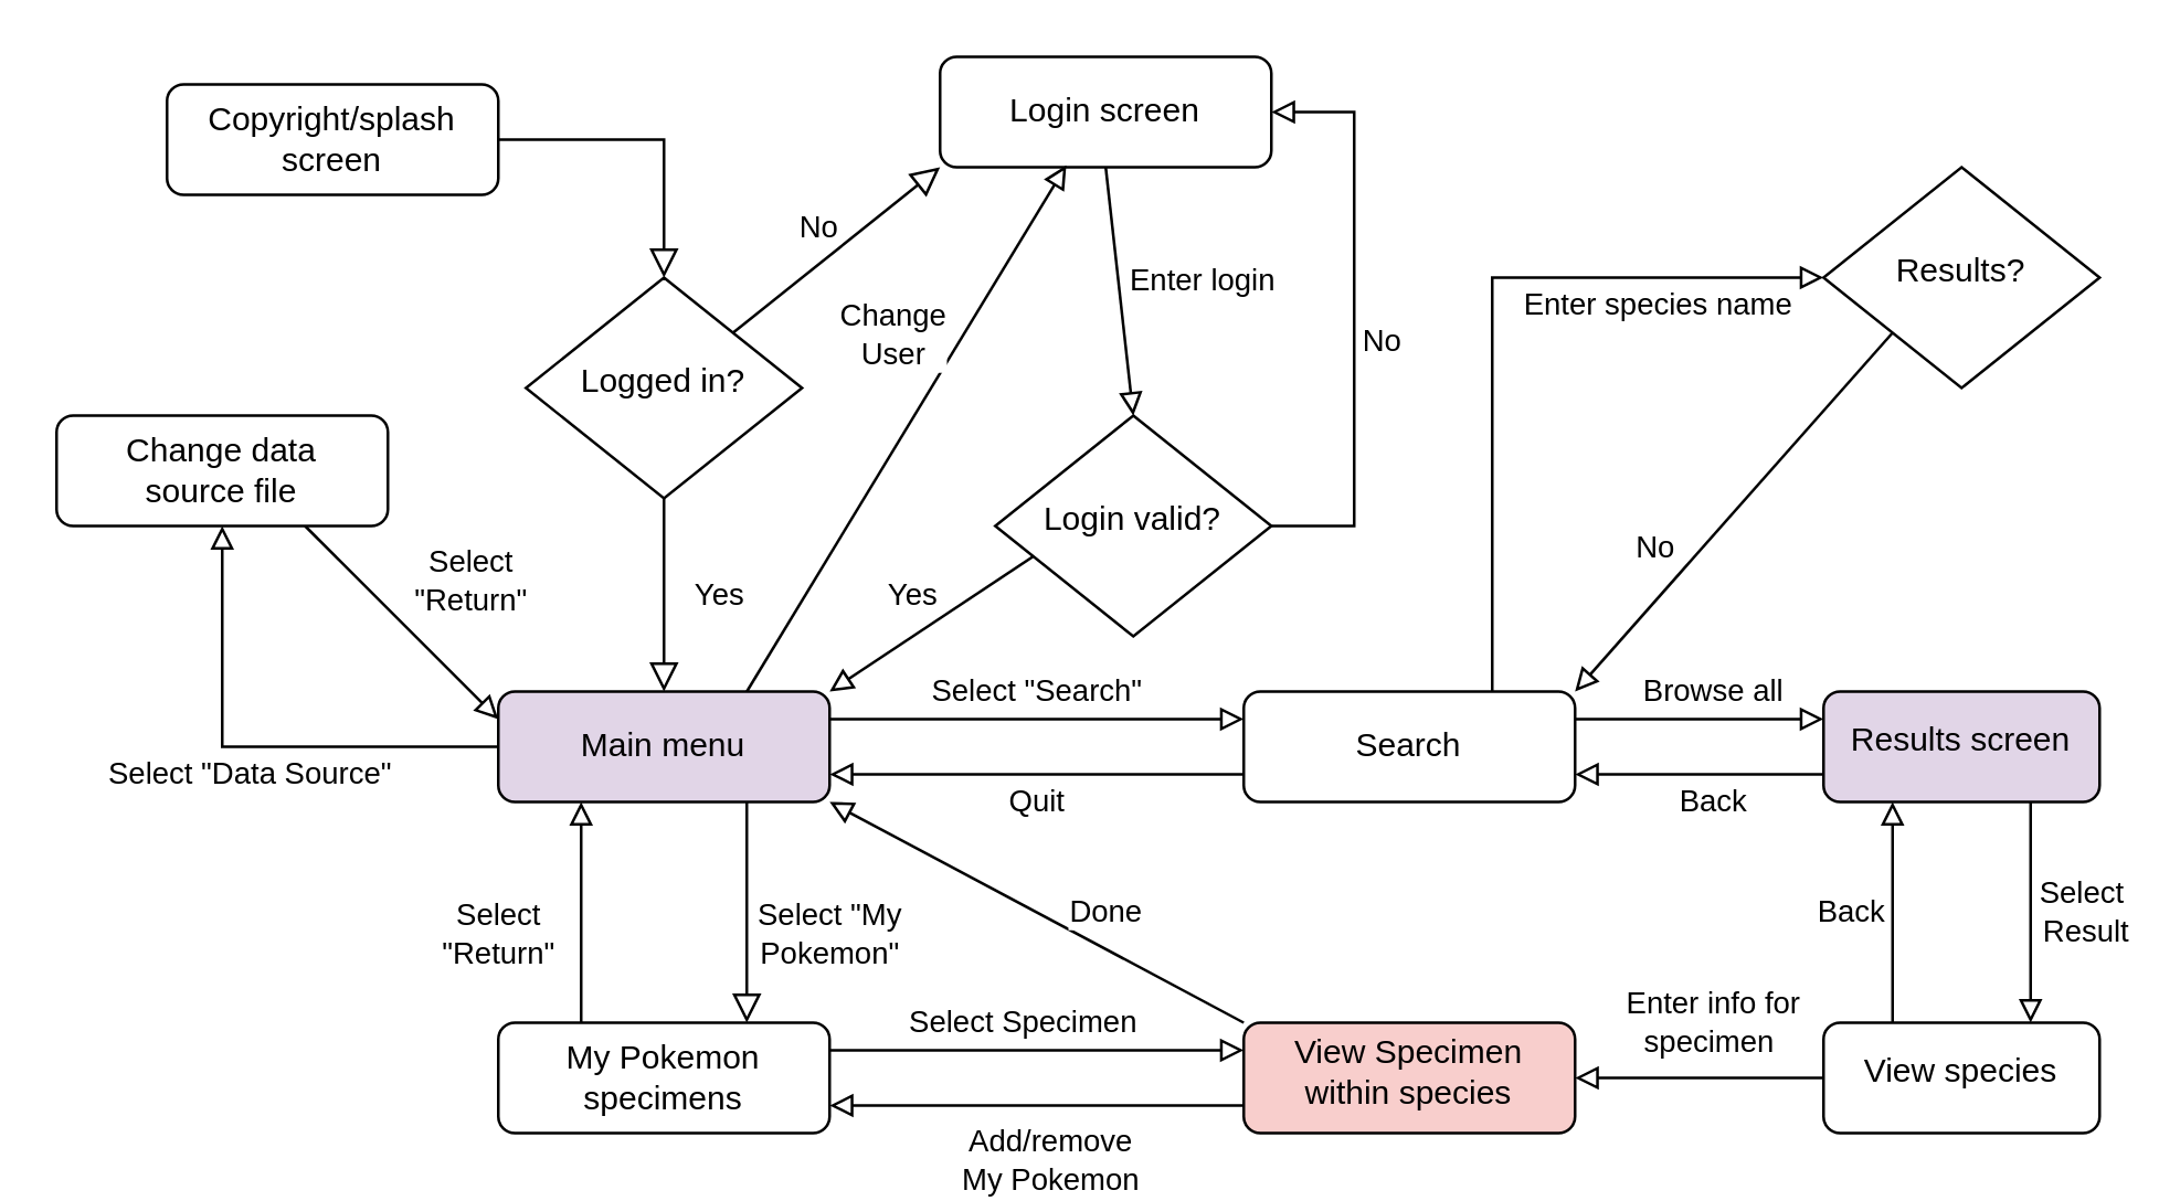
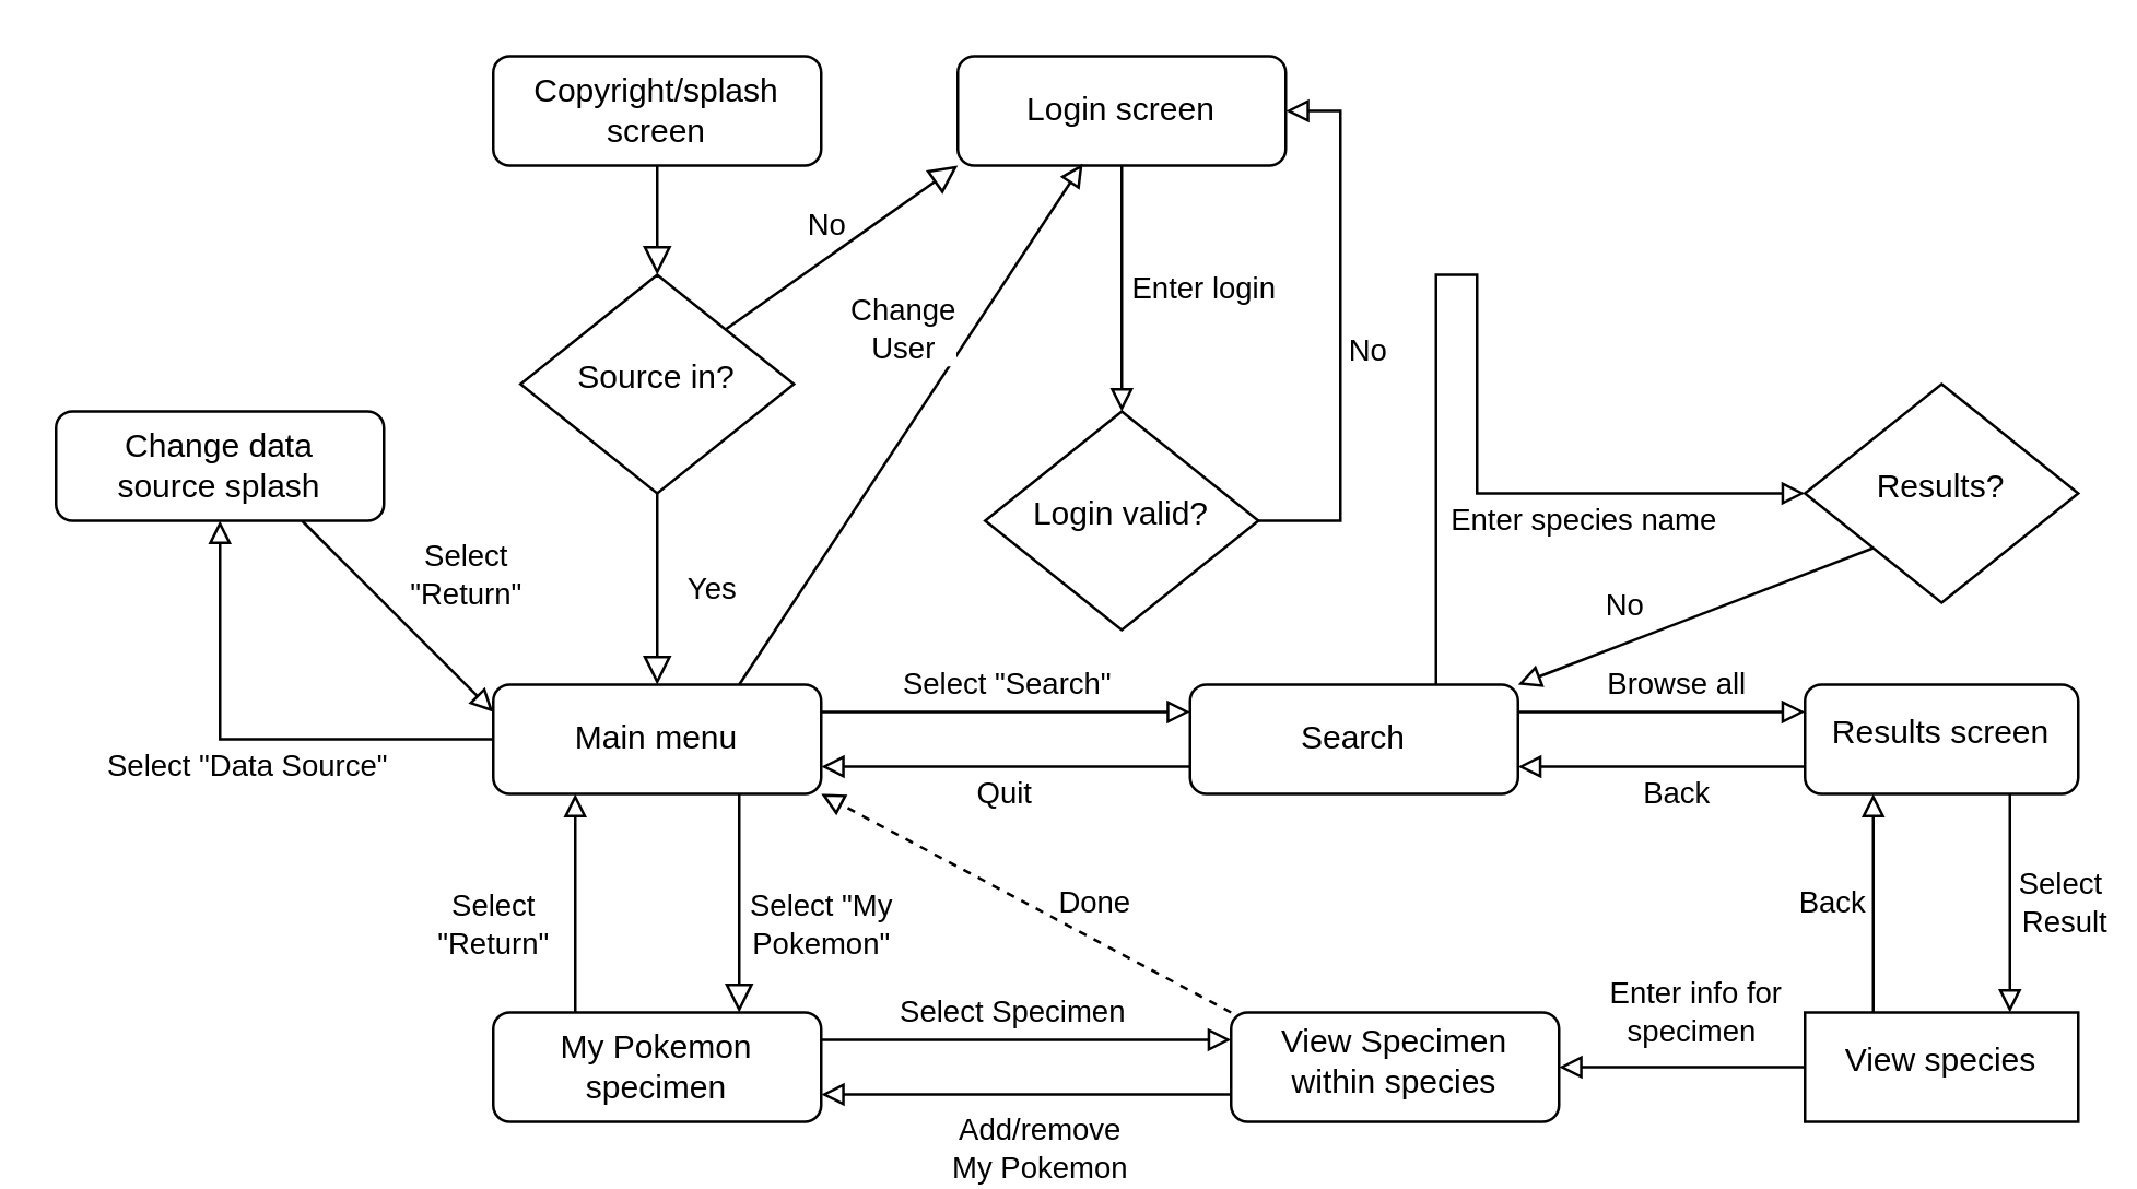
- <mxCell id="8" value="Login screen" style="rounded=1;whiteSpace=wrap;html=1;fontSize=12;glass=0;strokeWidth=1;shadow=0;" parent="1" vertex="1"><mxGeometry x="340" y="20" width="120" height="40" as="geometry" /></mxCell>
+ <mxCell id="8" value="Login screen" style="rounded=1;whiteSpace=wrap;html=1;fontSize=12;glass=0;strokeWidth=1;shadow=0;" parent="1" vertex="1"><mxGeometry x="350" y="20" width="120" height="40" as="geometry" /></mxCell>
- <mxCell id="3" value="Copyright/splash screen" style="rounded=1;whiteSpace=wrap;html=1;fontSize=12;glass=0;strokeWidth=1;shadow=0;" parent="1" vertex="1"><mxGeometry x="60" y="30" width="120" height="40" as="geometry" /></mxCell>
+ <mxCell id="3" value="Copyright/splash screen" style="rounded=1;whiteSpace=wrap;html=1;fontSize=12;glass=0;strokeWidth=1;shadow=0;" parent="1" vertex="1"><mxGeometry x="180" y="20" width="120" height="40" as="geometry" /></mxCell>
- <mxCell id="27" value="Results?" style="rhombus;whiteSpace=wrap;html=1;shadow=0;fontFamily=Helvetica;fontSize=12;align=center;strokeWidth=1;spacing=6;spacingTop=-4;" parent="1" vertex="1"><mxGeometry x="660" y="60" width="100" height="80" as="geometry" /></mxCell>
+ <mxCell id="27" value="Results?" style="rhombus;whiteSpace=wrap;html=1;shadow=0;fontFamily=Helvetica;fontSize=12;align=center;strokeWidth=1;spacing=6;spacingTop=-4;" parent="1" vertex="1"><mxGeometry x="660" y="140" width="100" height="80" as="geometry" /></mxCell>
- <mxCell id="6" value="Logged in?" style="rhombus;whiteSpace=wrap;html=1;shadow=0;fontFamily=Helvetica;fontSize=12;align=center;strokeWidth=1;spacing=6;spacingTop=-4;" parent="1" vertex="1"><mxGeometry x="190" y="100" width="100" height="80" as="geometry" /></mxCell>
+ <mxCell id="6" value="Source in?" style="rhombus;whiteSpace=wrap;html=1;shadow=0;fontFamily=Helvetica;fontSize=12;align=center;strokeWidth=1;spacing=6;spacingTop=-4;" parent="1" vertex="1"><mxGeometry x="190" y="100" width="100" height="80" as="geometry" /></mxCell>
- <mxCell id="22" value="Change data &lt;br&gt;source file" style="rounded=1;whiteSpace=wrap;html=1;fontSize=12;glass=0;strokeWidth=1;shadow=0;" parent="1" vertex="1"><mxGeometry y="150" width="120" height="40" as="geometry" x="20" /></mxCell>
+ <mxCell id="22" value="Change data &lt;br&gt;source splash" style="rounded=1;whiteSpace=wrap;html=1;fontSize=12;glass=0;strokeWidth=1;shadow=0;" parent="1" vertex="1"><mxGeometry y="150" width="120" height="40" as="geometry" x="20" /></mxCell>
- <mxCell id="23" value="Yes" style="edgeStyle=none;rounded=0;orthogonalLoop=1;jettySize=auto;html=1;exitX=0.141;exitY=0.635;exitDx=0;exitDy=0;entryX=1;entryY=0;entryDx=0;entryDy=0;endArrow=block;endFill=0;exitPerimeter=0;" parent="1" source="25" target="16" edge="1"><mxGeometry x="-0.011" y="-12" relative="1" as="geometry"><mxPoint x="-1" as="offset" /></mxGeometry></mxCell>
- <mxCell id="16" value="Main menu" style="rounded=1;whiteSpace=wrap;html=1;fontSize=12;glass=0;strokeWidth=1;shadow=0;fillColor=#e1d5e7;" parent="1" vertex="1"><mxGeometry x="180" y="250" width="120" height="40" as="geometry" /></mxCell>
+ <mxCell id="16" value="Main menu" style="rounded=1;whiteSpace=wrap;html=1;fontSize=12;glass=0;strokeWidth=1;shadow=0;" parent="1" vertex="1"><mxGeometry x="180" y="250" width="120" height="40" as="geometry" /></mxCell>
- <mxCell id="20" value="Search" style="rounded=1;whiteSpace=wrap;html=1;fontSize=12;glass=0;strokeWidth=1;shadow=0;" parent="1" vertex="1"><mxGeometry x="450" y="250" width="120" height="40" as="geometry" /></mxCell>
+ <mxCell id="20" value="Search" style="rounded=1;whiteSpace=wrap;html=1;fontSize=12;glass=0;strokeWidth=1;shadow=0;" parent="1" vertex="1"><mxGeometry x="435" y="250" width="120" height="40" as="geometry" /></mxCell>
- <mxCell id="30" value="Results screen" style="rounded=1;whiteSpace=wrap;html=1;shadow=0;fontFamily=Helvetica;fontSize=12;align=center;strokeWidth=1;spacing=6;spacingTop=-4;fillColor=#e1d5e7;" parent="1" vertex="1"><mxGeometry x="660" y="250" width="100" height="40" as="geometry" /></mxCell>
+ <mxCell id="30" value="Results screen" style="rounded=1;whiteSpace=wrap;html=1;shadow=0;fontFamily=Helvetica;fontSize=12;align=center;strokeWidth=1;spacing=6;spacingTop=-4;" parent="1" vertex="1"><mxGeometry x="660" y="250" width="100" height="40" as="geometry" /></mxCell>
- <mxCell id="34" value="Done" style="edgeStyle=none;rounded=0;orthogonalLoop=1;jettySize=auto;html=1;exitX=0;exitY=0;exitDx=0;exitDy=0;entryX=1;entryY=1;entryDx=0;entryDy=0;endArrow=block;endFill=0;" edge="1" parent="1" source="36" target="16"><mxGeometry x="-0.26" y="-12" relative="1" as="geometry"><mxPoint as="offset" /></mxGeometry></mxCell>
+ <mxCell id="34" value="Done" style="edgeStyle=none;rounded=0;orthogonalLoop=1;jettySize=auto;html=1;exitX=0;exitY=0;exitDx=0;exitDy=0;entryX=1;entryY=1;entryDx=0;entryDy=0;endArrow=block;endFill=0;dashed=1;" edge="1" parent="1" source="36" target="16"><mxGeometry x="-0.26" y="-12" relative="1" as="geometry"><mxPoint as="offset" /></mxGeometry></mxCell>
- <mxCell id="12" value="My Pokemon specimens" style="rounded=1;whiteSpace=wrap;html=1;fontSize=12;glass=0;strokeWidth=1;shadow=0;" parent="1" vertex="1"><mxGeometry x="180" y="370" width="120" height="40" as="geometry" /></mxCell>
+ <mxCell id="12" value="My Pokemon specimen" style="rounded=1;whiteSpace=wrap;html=1;fontSize=12;glass=0;strokeWidth=1;shadow=0;" parent="1" vertex="1"><mxGeometry x="180" y="370" width="120" height="40" as="geometry" /></mxCell>
- <mxCell id="36" value="View Specimen within species" style="rounded=1;whiteSpace=wrap;html=1;shadow=0;fontFamily=Helvetica;fontSize=12;align=center;strokeWidth=1;spacing=6;spacingTop=-4;fillColor=#f8cecc;" vertex="1" parent="1"><mxGeometry x="450" y="370" width="120" height="40" as="geometry" /></mxCell>
+ <mxCell id="36" value="View Specimen within species" style="rounded=1;whiteSpace=wrap;html=1;shadow=0;fontFamily=Helvetica;fontSize=12;align=center;strokeWidth=1;spacing=6;spacingTop=-4;" vertex="1" parent="1"><mxGeometry x="450" y="370" width="120" height="40" as="geometry" /></mxCell>
- <mxCell id="33" value="View species" style="rounded=1;whiteSpace=wrap;html=1;shadow=0;fontFamily=Helvetica;fontSize=12;align=center;strokeWidth=1;spacing=6;spacingTop=-4;" vertex="1" parent="1"><mxGeometry x="660" y="370" width="100" height="40" as="geometry" /></mxCell>
+ <mxCell id="33" value="View species" style="whiteSpace=wrap;html=1;shadow=0;fontFamily=Helvetica;fontSize=12;align=center;strokeWidth=1;spacing=6;spacingTop=-4;rounded=0;" vertex="1" parent="1"><mxGeometry x="660" y="370" width="100" height="40" as="geometry" /></mxCell>
